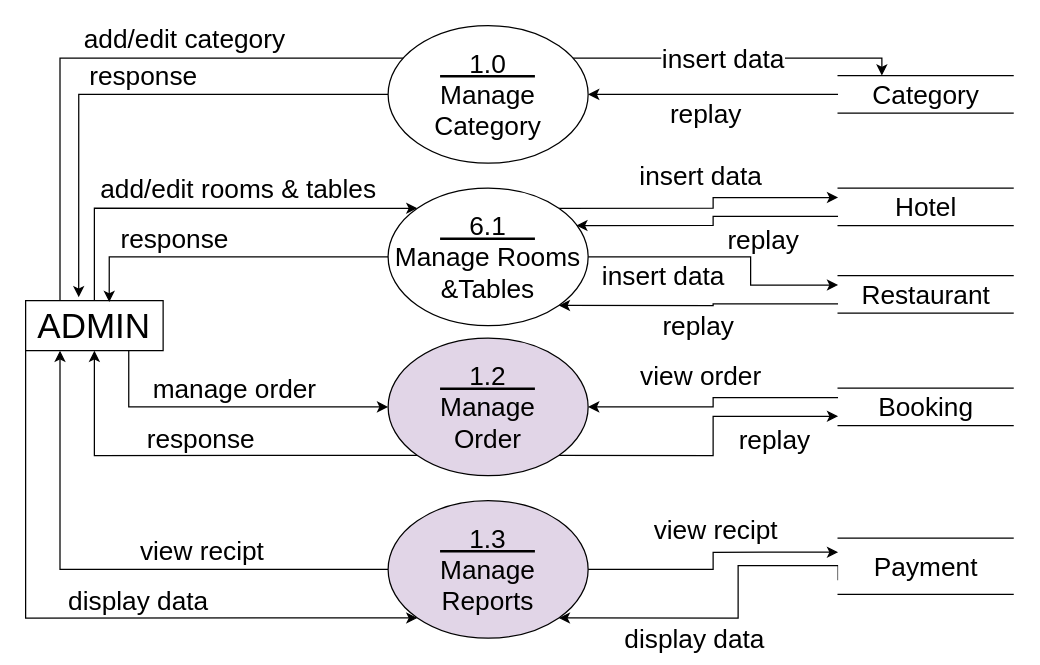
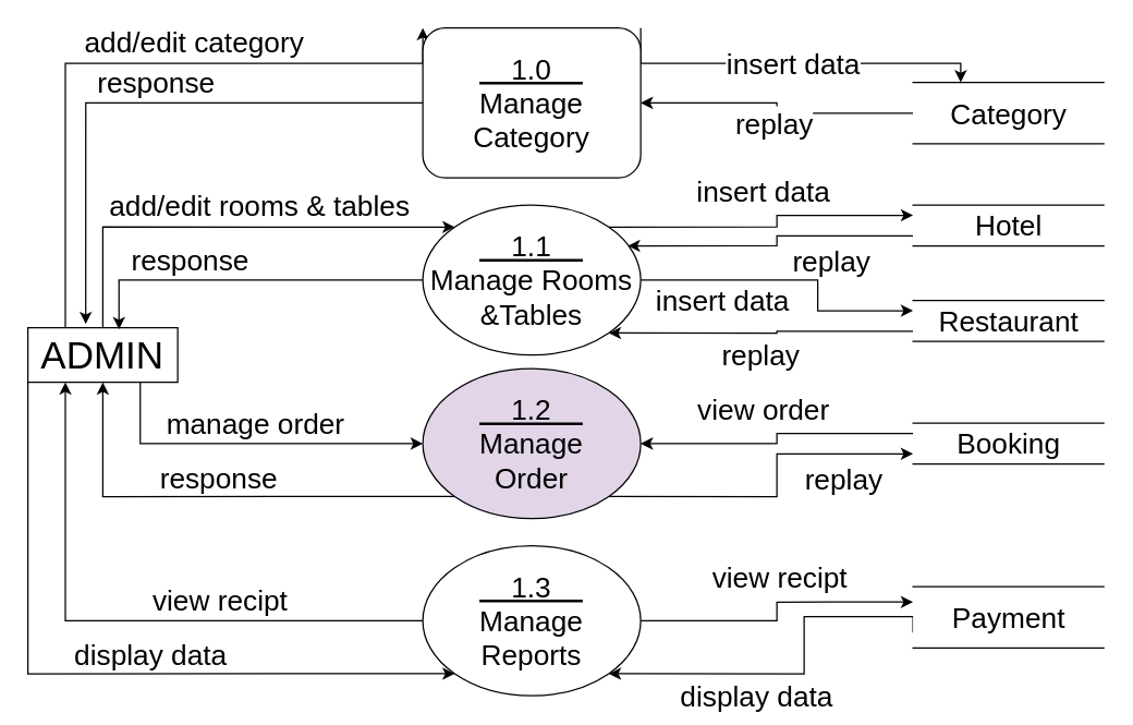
- <mxCell id="8" value="&lt;span style=&quot;font-size: 21px;&quot;&gt;&lt;u&gt;&amp;nbsp; &amp;nbsp; 1.0&amp;nbsp; &amp;nbsp;&amp;nbsp;&lt;/u&gt;&lt;br style=&quot;font-size: 21px;&quot;&gt;Manage Category&lt;br style=&quot;font-size: 21px;&quot;&gt;&lt;/span&gt;" style="ellipse;whiteSpace=wrap;html=1;fontSize=21;fontStyle=0" parent="1" vertex="1"><mxGeometry x="310" y="20" width="160" height="110" as="geometry" /></mxCell>
+ <mxCell id="8" value="&lt;span style=&quot;font-size: 21px;&quot;&gt;&lt;u&gt;&amp;nbsp; &amp;nbsp; 1.0&amp;nbsp; &amp;nbsp;&amp;nbsp;&lt;/u&gt;&lt;br style=&quot;font-size: 21px;&quot;&gt;Manage Category&lt;br style=&quot;font-size: 21px;&quot;&gt;&lt;/span&gt;" style="whiteSpace=wrap;html=1;fontSize=21;fontStyle=0;rounded=1;" parent="1" vertex="1"><mxGeometry x="310" y="20" width="160" height="110" as="geometry" /></mxCell>
- <mxCell id="27" value="Category" style="html=1;dashed=0;whitespace=wrap;shape=partialRectangle;right=0;left=0;fontSize=21;" parent="1" vertex="1"><mxGeometry x="670" y="60" width="140" height="30" as="geometry" /></mxCell>
+ <mxCell id="27" value="Category" style="html=1;dashed=0;whitespace=wrap;shape=partialRectangle;right=0;left=0;fontSize=21;" parent="1" vertex="1"><mxGeometry x="670" y="60" width="140" height="45" as="geometry" /></mxCell>
- <mxCell id="12" value="&lt;span style=&quot;font-size: 21px;&quot;&gt;&lt;u&gt;&amp;nbsp; &amp;nbsp; 6.1&amp;nbsp; &amp;nbsp;&amp;nbsp;&lt;/u&gt;&lt;br style=&quot;font-size: 21px;&quot;&gt;Manage Rooms &amp;amp;Tables&lt;br style=&quot;font-size: 21px;&quot;&gt;&lt;/span&gt;" style="ellipse;whiteSpace=wrap;html=1;fontSize=21;fontStyle=0" parent="1" vertex="1"><mxGeometry x="310" y="150" width="160" height="110" as="geometry" /></mxCell>
+ <mxCell id="12" value="&lt;span style=&quot;font-size: 21px;&quot;&gt;&lt;u&gt;&amp;nbsp; &amp;nbsp; 1.1&amp;nbsp; &amp;nbsp;&amp;nbsp;&lt;/u&gt;&lt;br style=&quot;font-size: 21px;&quot;&gt;Manage Rooms &amp;amp;Tables&lt;br style=&quot;font-size: 21px;&quot;&gt;&lt;/span&gt;" style="ellipse;whiteSpace=wrap;html=1;fontSize=21;fontStyle=0" parent="1" vertex="1"><mxGeometry x="310" y="150" width="160" height="110" as="geometry" /></mxCell>
- <mxCell id="19" value="&lt;span style=&quot;font-size: 21px;&quot;&gt;&lt;u&gt;&amp;nbsp; &amp;nbsp; 1.3&amp;nbsp; &amp;nbsp;&amp;nbsp;&lt;/u&gt;&lt;br style=&quot;font-size: 21px;&quot;&gt;Manage &lt;br&gt;Reports&lt;br style=&quot;font-size: 21px;&quot;&gt;&lt;/span&gt;" style="ellipse;whiteSpace=wrap;html=1;fontSize=21;fontStyle=0;fillColor=#e1d5e7;" parent="1" vertex="1"><mxGeometry x="310" y="400" width="160" height="110" as="geometry" /></mxCell>
+ <mxCell id="19" value="&lt;span style=&quot;font-size: 21px;&quot;&gt;&lt;u&gt;&amp;nbsp; &amp;nbsp; 1.3&amp;nbsp; &amp;nbsp;&amp;nbsp;&lt;/u&gt;&lt;br style=&quot;font-size: 21px;&quot;&gt;Manage &lt;br&gt;Reports&lt;br style=&quot;font-size: 21px;&quot;&gt;&lt;/span&gt;" style="ellipse;whiteSpace=wrap;html=1;fontSize=21;fontStyle=0" parent="1" vertex="1"><mxGeometry x="310" y="400" width="160" height="110" as="geometry" /></mxCell>
